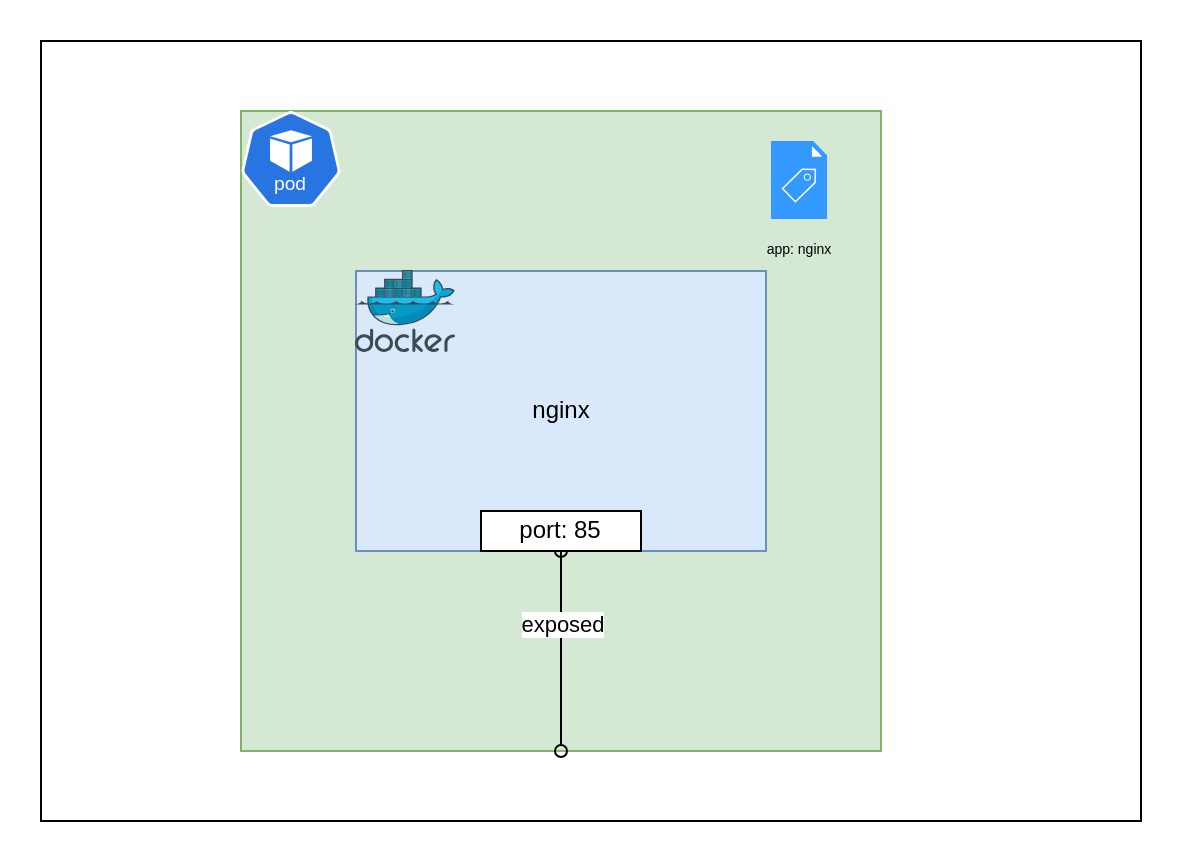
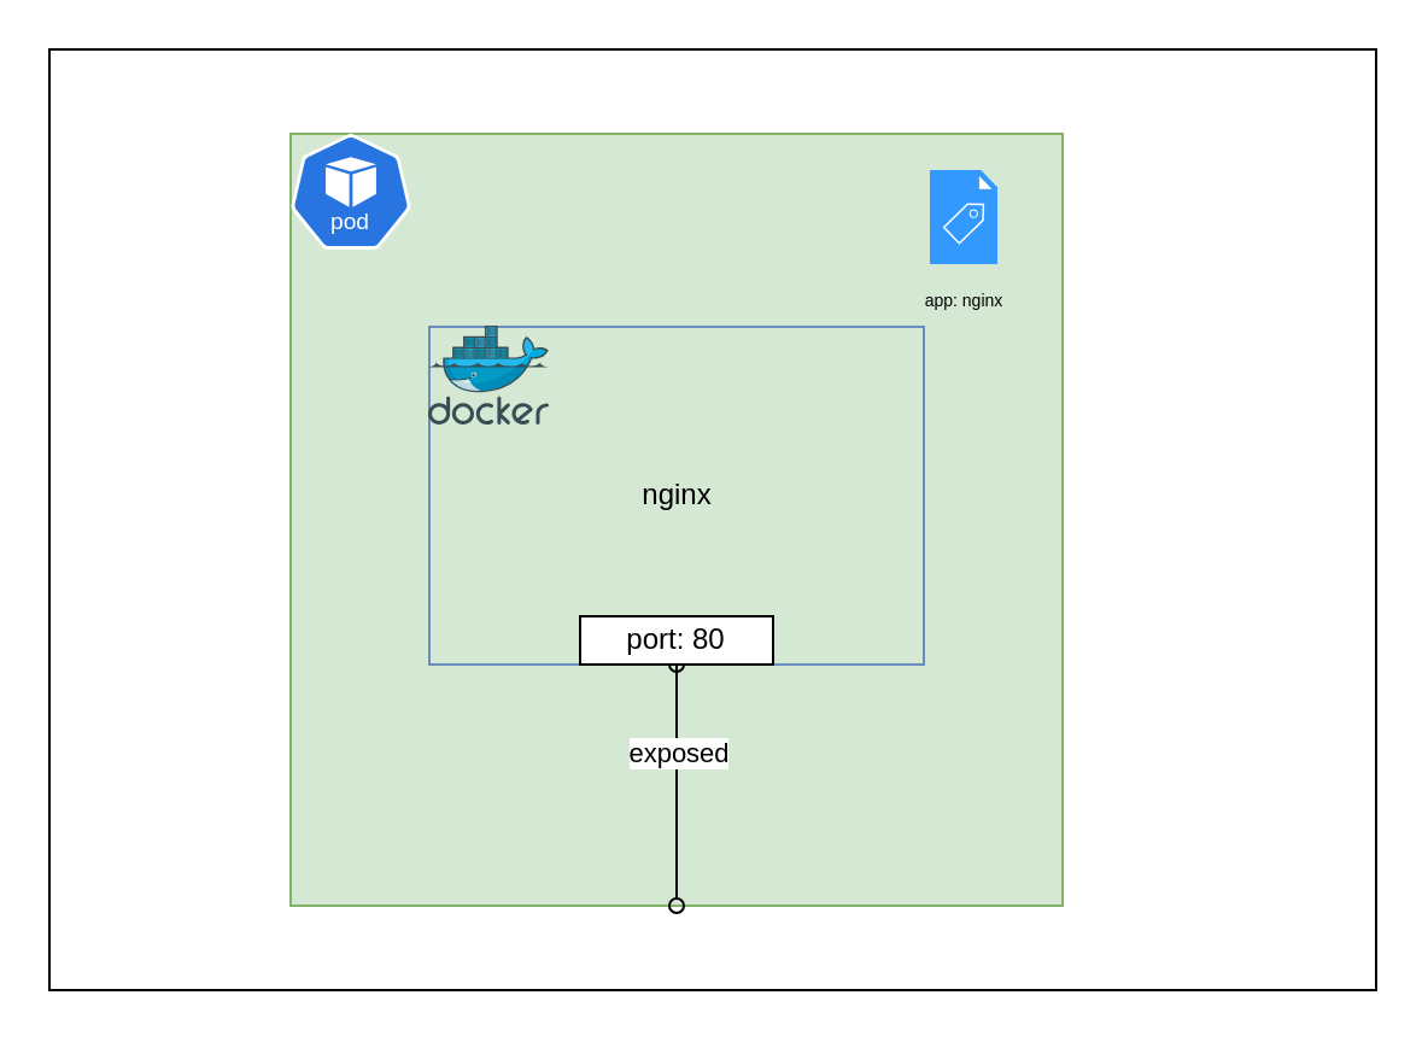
- <mxCell id="5" value="nginx" style="rounded=0;whiteSpace=wrap;html=1;fillColor=#dae8fc;strokeColor=#6c8ebf;" parent="1" vertex="1"><mxGeometry x="177.5" y="135" width="205" height="140" as="geometry" /></mxCell>
+ <mxCell id="5" value="nginx" style="rounded=0;whiteSpace=wrap;html=1;fillColor=#d5e8d4;strokeColor=#6c8ebf;" parent="1" vertex="1"><mxGeometry x="177.5" y="135" width="205" height="140" as="geometry" /></mxCell>
- <mxCell id="9" value="port: 85" style="rounded=0;whiteSpace=wrap;html=1;" parent="1" vertex="1"><mxGeometry x="240" y="255" width="80" height="20" as="geometry" /></mxCell>
+ <mxCell id="9" value="port: 80" style="rounded=0;whiteSpace=wrap;html=1;" parent="1" vertex="1"><mxGeometry x="240" y="255" width="80" height="20" as="geometry" /></mxCell>
